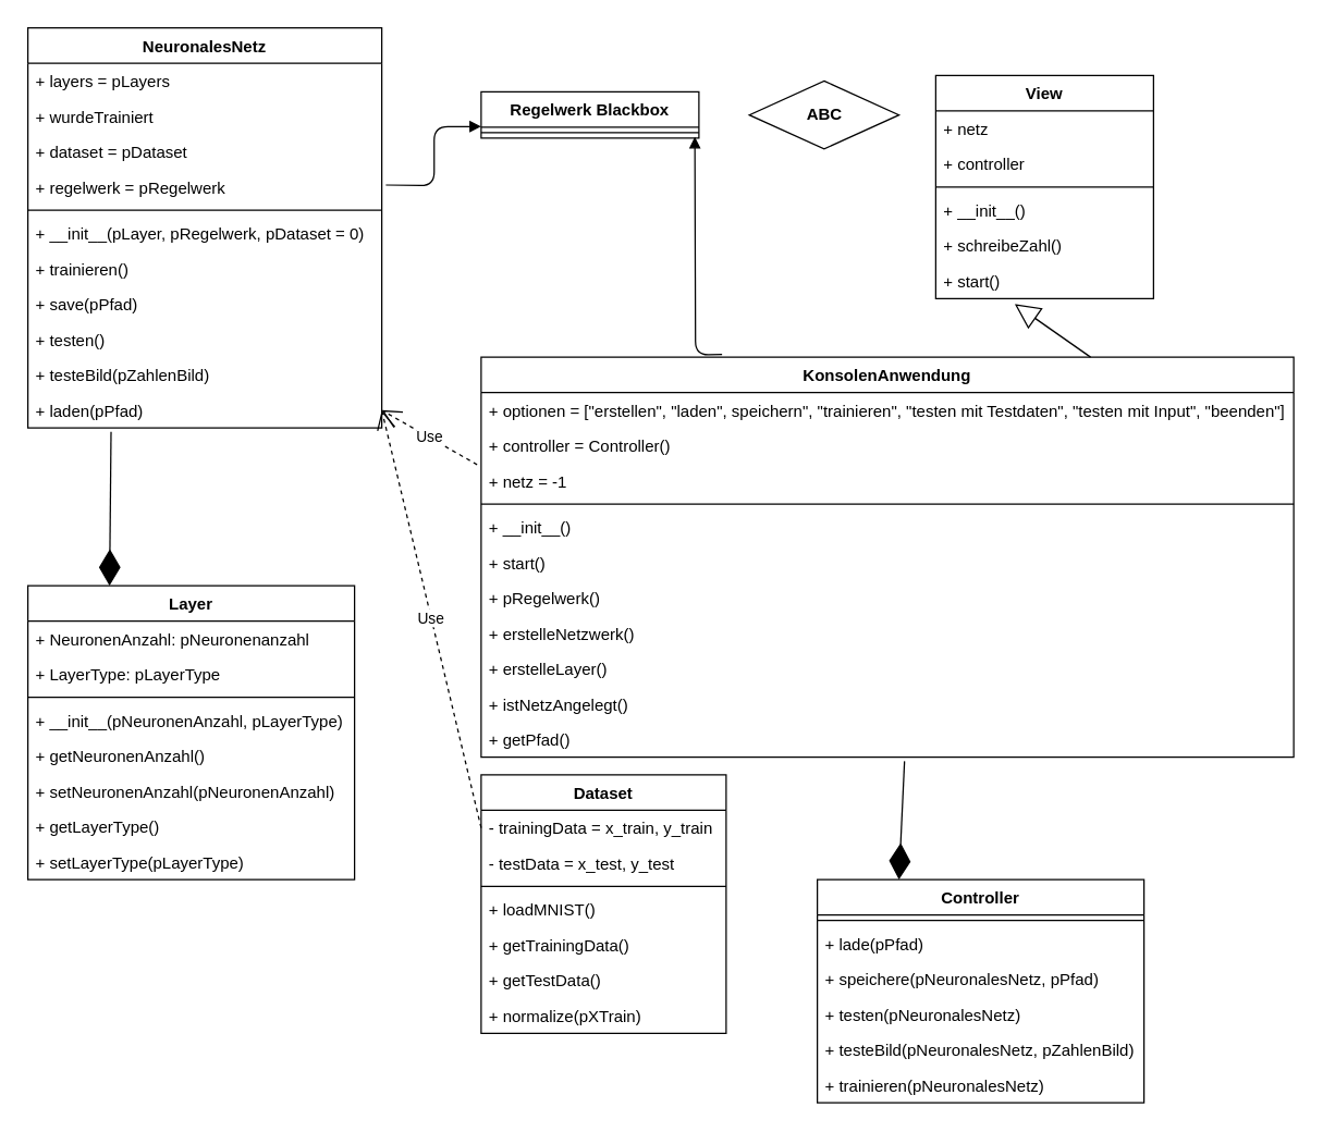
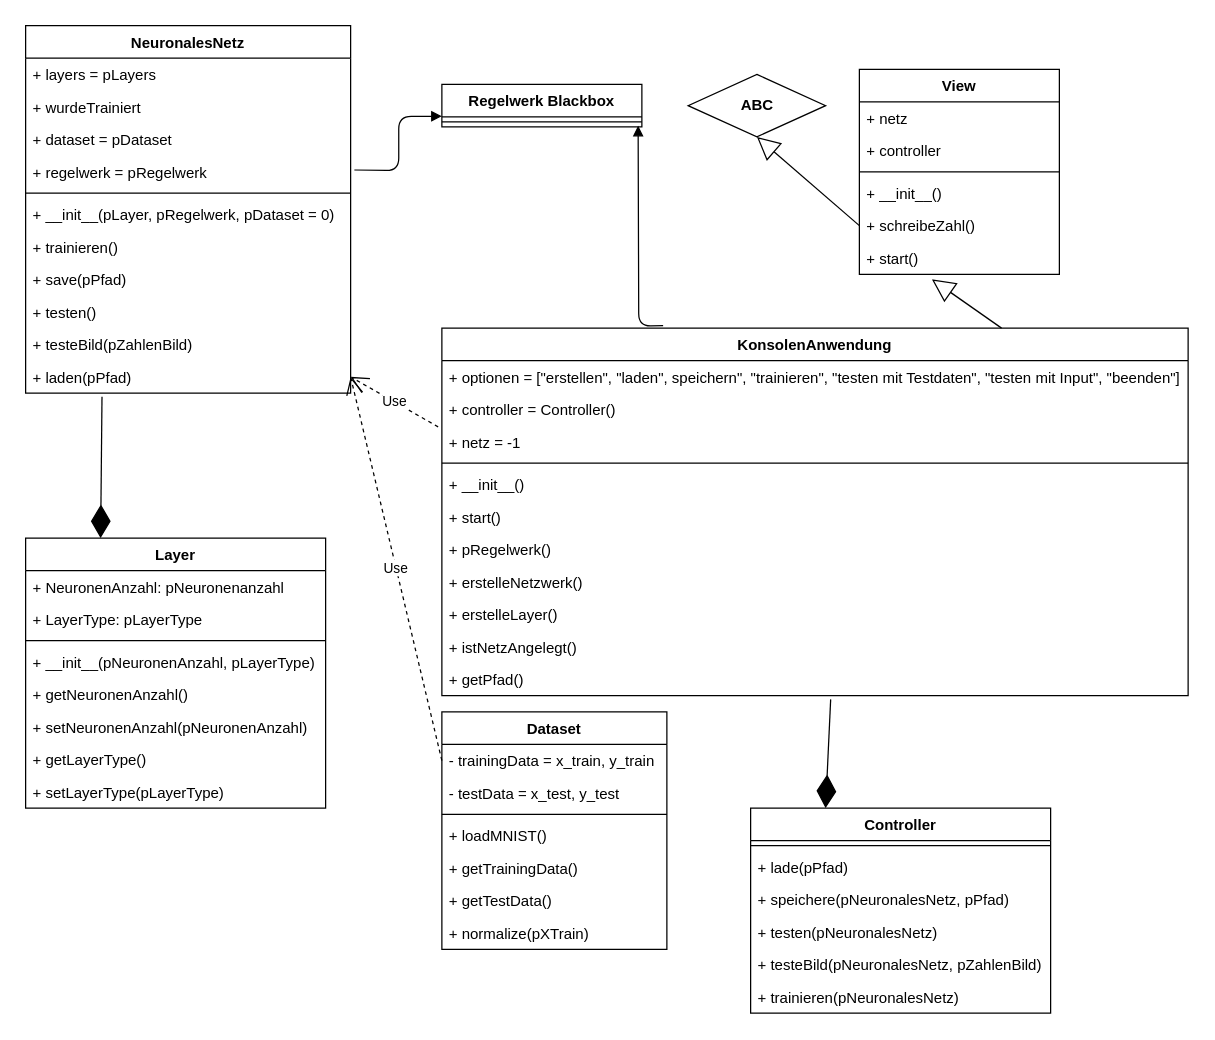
+ <mxCell id="68" value="" style="endArrow=block;endSize=16;endFill=0;html=1;exitX=0;exitY=0.5;exitDx=0;exitDy=0;entryX=0.5;entryY=1;entryDx=0;entryDy=0;" edge="1" parent="1" source="64" target="67"><mxGeometry width="160" relative="1" as="geometry"><mxPoint x="660" y="160" as="sourcePoint" /><mxPoint x="590" y="120" as="targetPoint" /></mxGeometry></mxCell>
